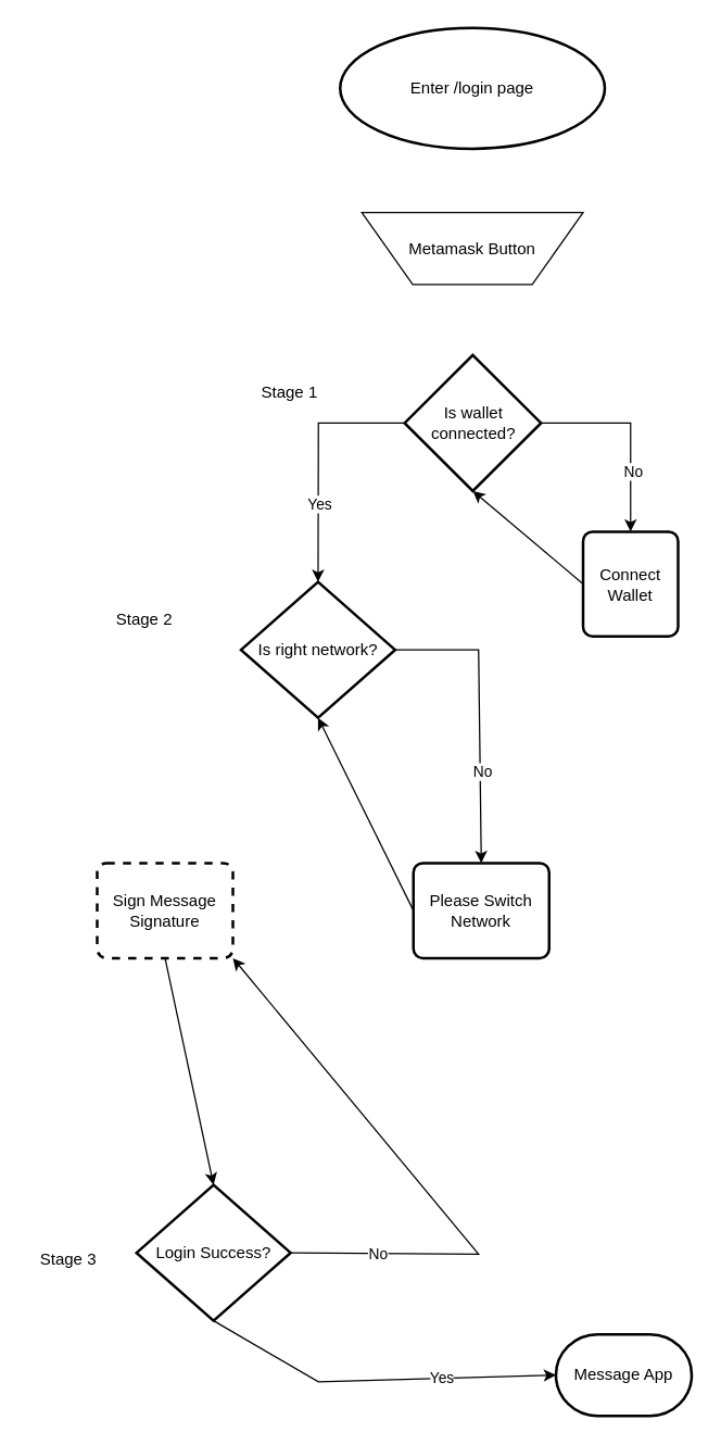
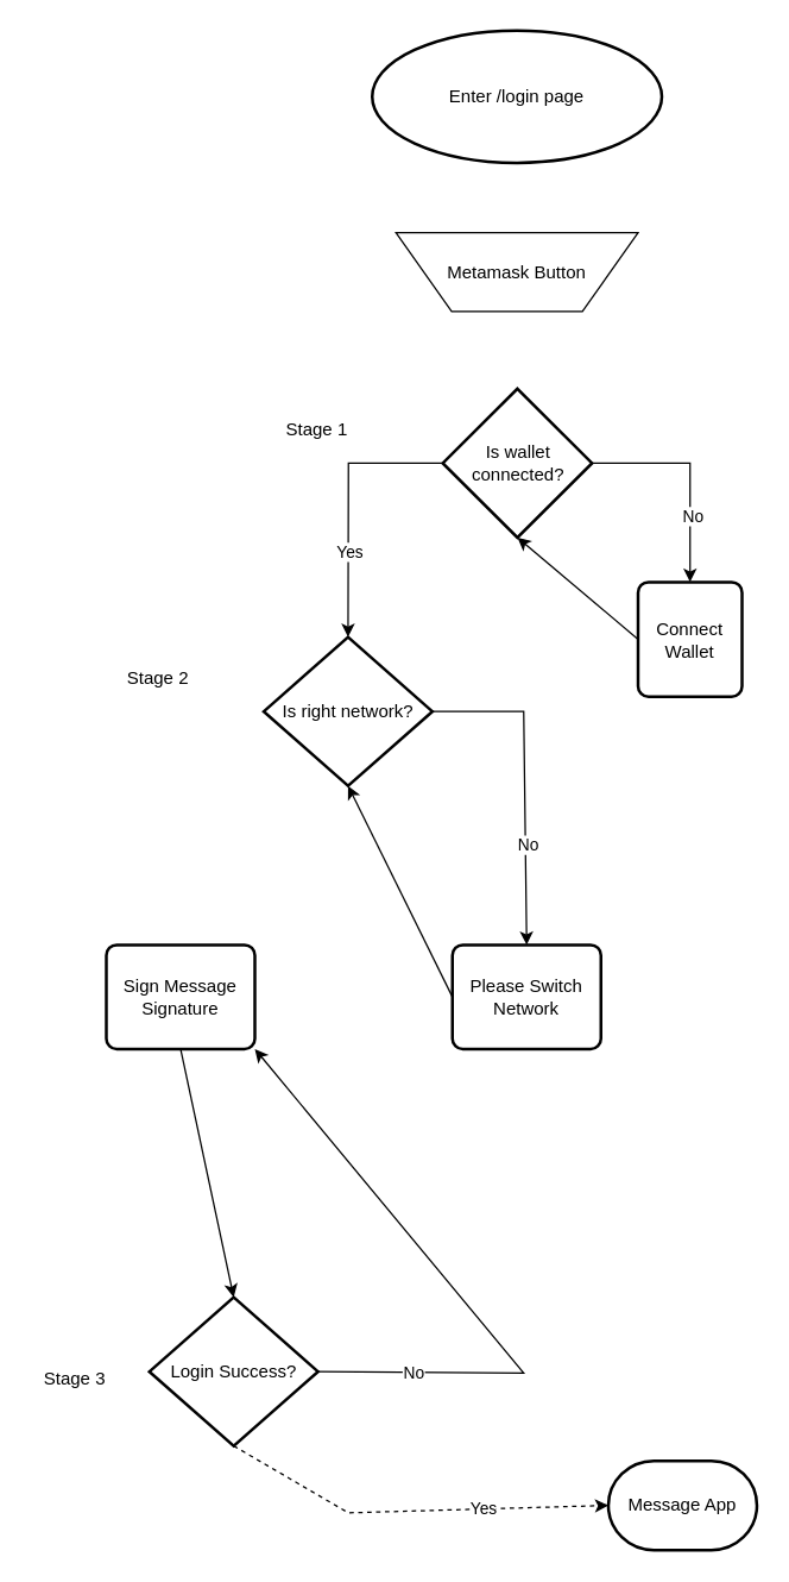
- <mxCell id="15" value="Sign Message Signature" style="rounded=1;whiteSpace=wrap;html=1;absoluteArcSize=1;arcSize=14;strokeWidth=2;fontColor=default;dashed=1;" vertex="1" parent="1"><mxGeometry x="71" y="635" width="100" height="70" as="geometry" /></mxCell>
+ <mxCell id="15" value="Sign Message Signature" style="rounded=1;whiteSpace=wrap;html=1;absoluteArcSize=1;arcSize=14;strokeWidth=2;fontColor=default;" vertex="1" parent="1"><mxGeometry x="71" y="635" width="100" height="70" as="geometry" /></mxCell>
- <mxCell id="20" value="" style="endArrow=classic;html=1;rounded=0;exitX=0.5;exitY=1;exitDx=0;exitDy=0;exitPerimeter=0;entryX=0;entryY=0.5;entryDx=0;entryDy=0;entryPerimeter=0;" edge="1" parent="1" source="19" target="26"><mxGeometry width="50" height="50" relative="1" as="geometry"><mxPoint x="158" y="936" as="sourcePoint" /><mxPoint x="121" y="1080" as="targetPoint" /><Array as="points"><mxPoint x="234" y="1017" /></Array></mxGeometry></mxCell>
+ <mxCell id="20" value="" style="endArrow=classic;html=1;rounded=0;exitX=0.5;exitY=1;exitDx=0;exitDy=0;exitPerimeter=0;entryX=0;entryY=0.5;entryDx=0;entryDy=0;entryPerimeter=0;dashed=1;" edge="1" parent="1" source="19" target="26"><mxGeometry width="50" height="50" relative="1" as="geometry"><mxPoint x="158" y="936" as="sourcePoint" /><mxPoint x="121" y="1080" as="targetPoint" /><Array as="points"><mxPoint x="234" y="1017" /></Array></mxGeometry></mxCell>
